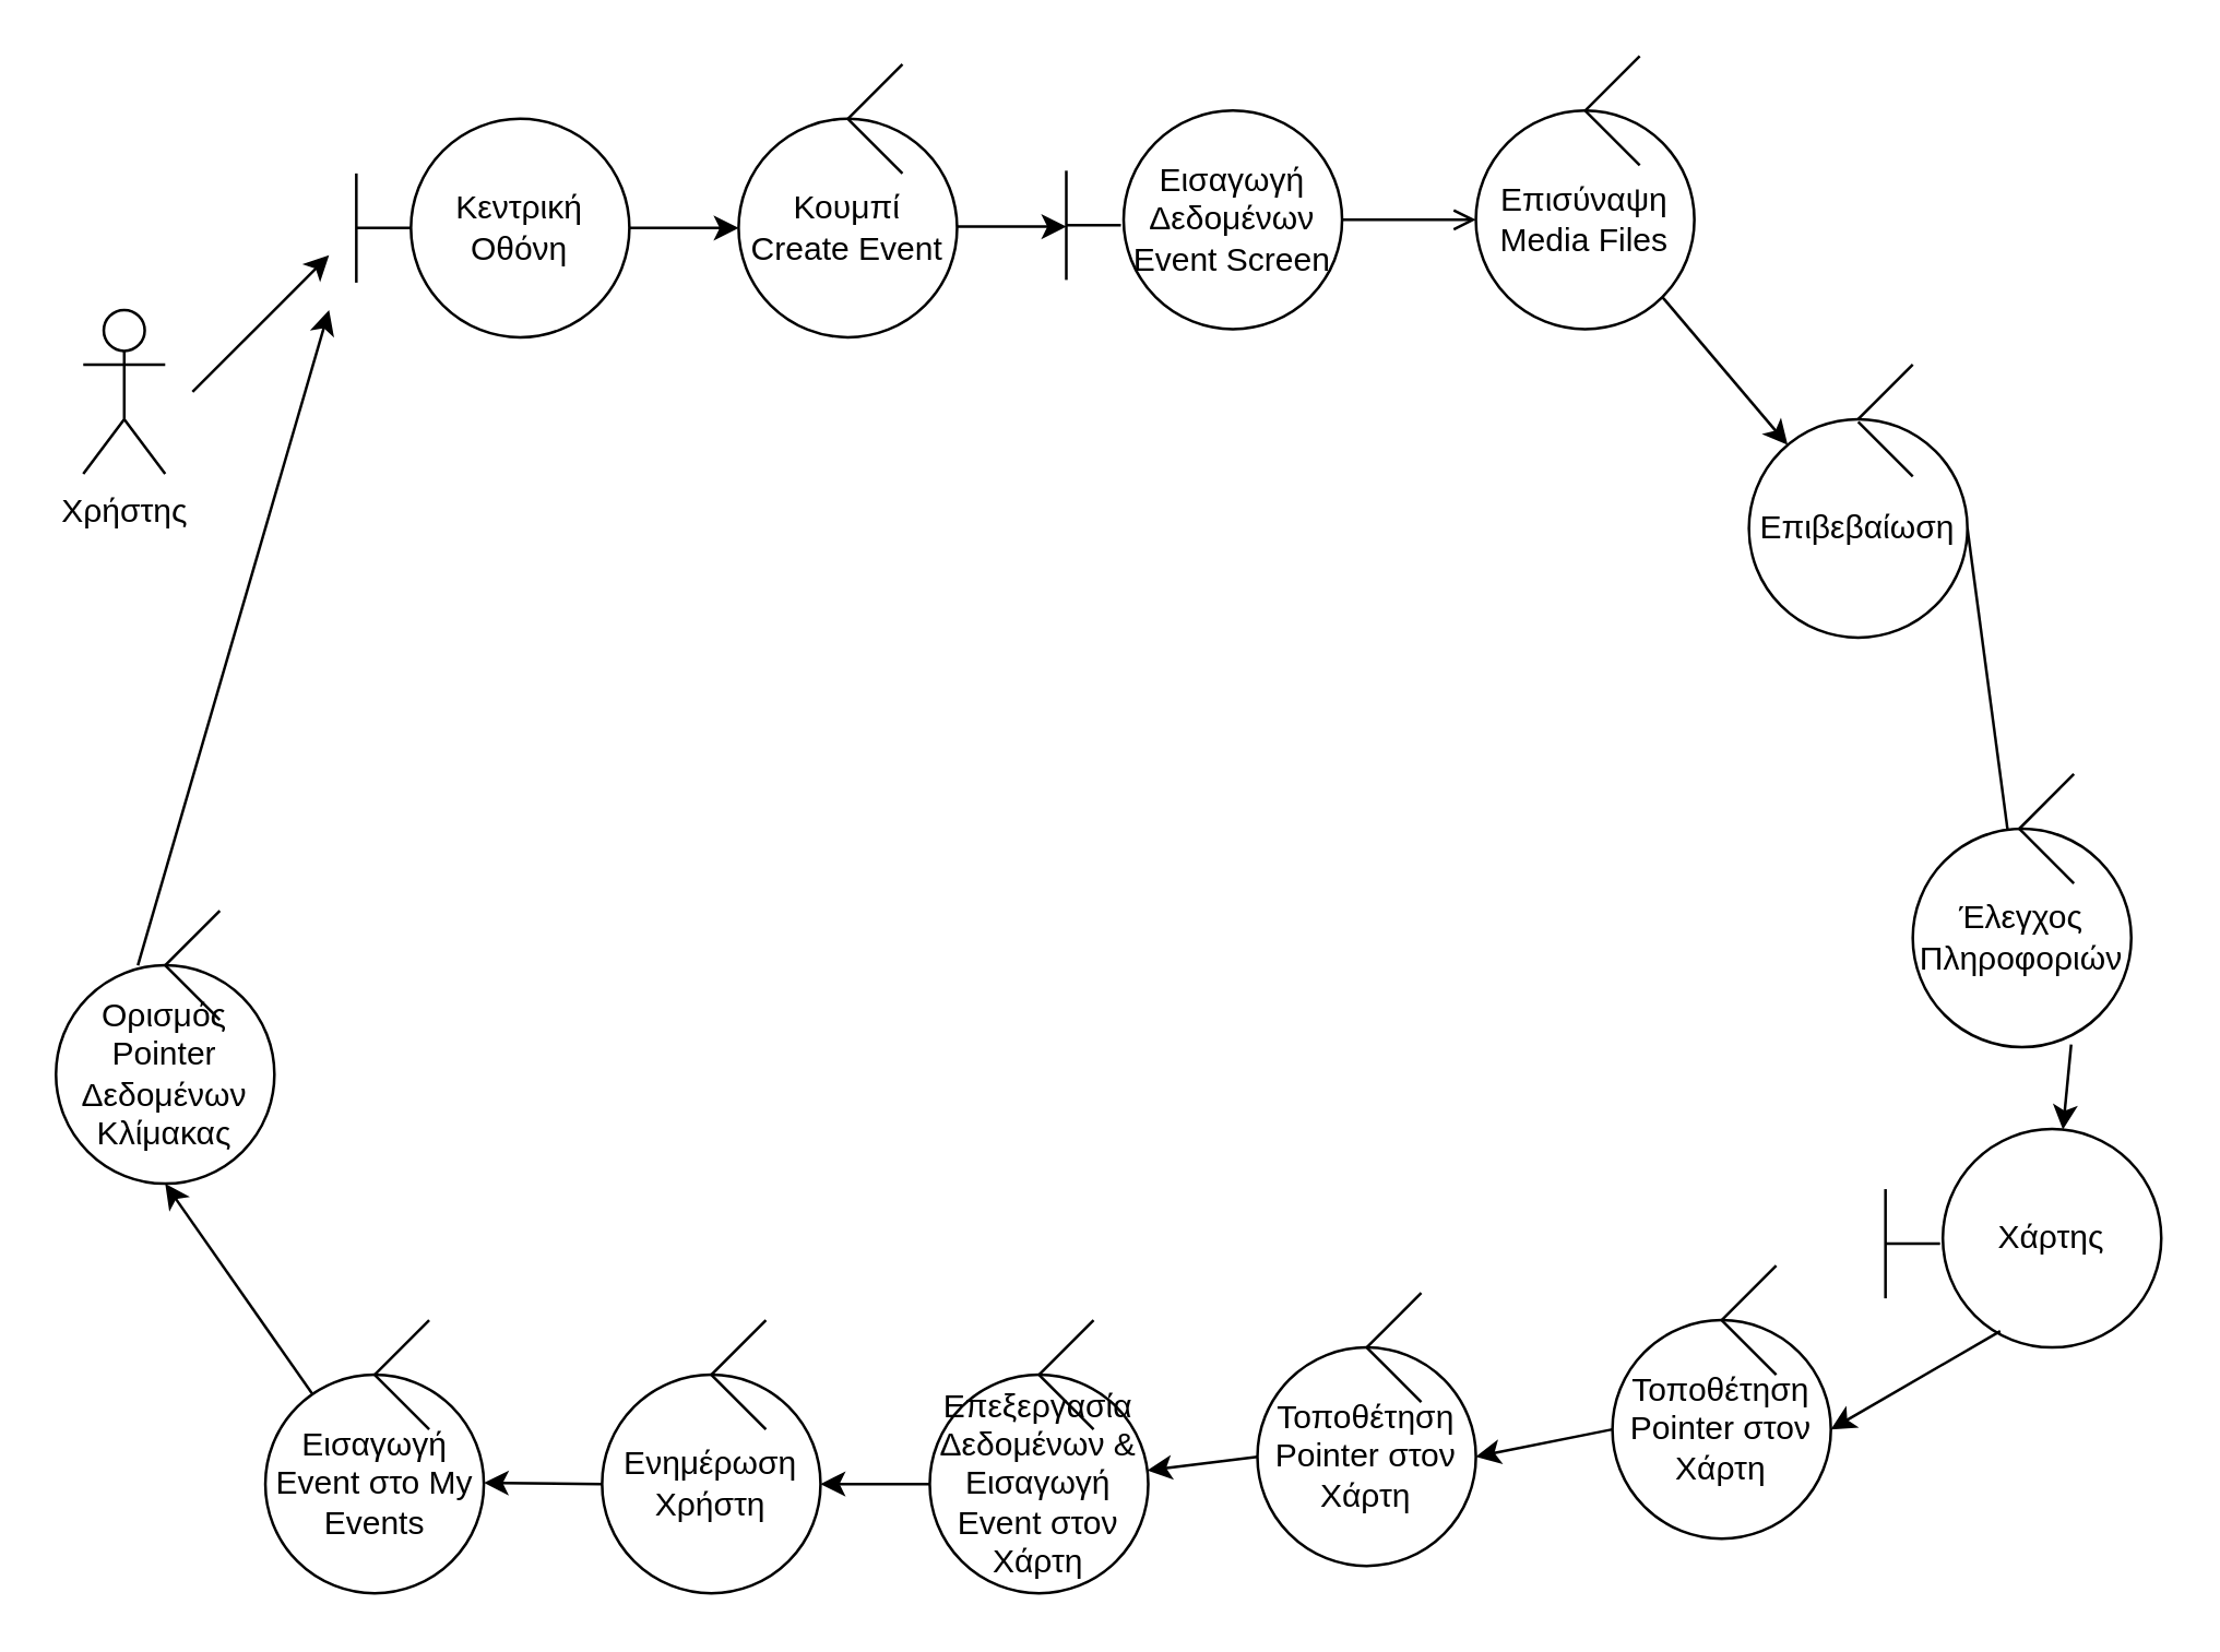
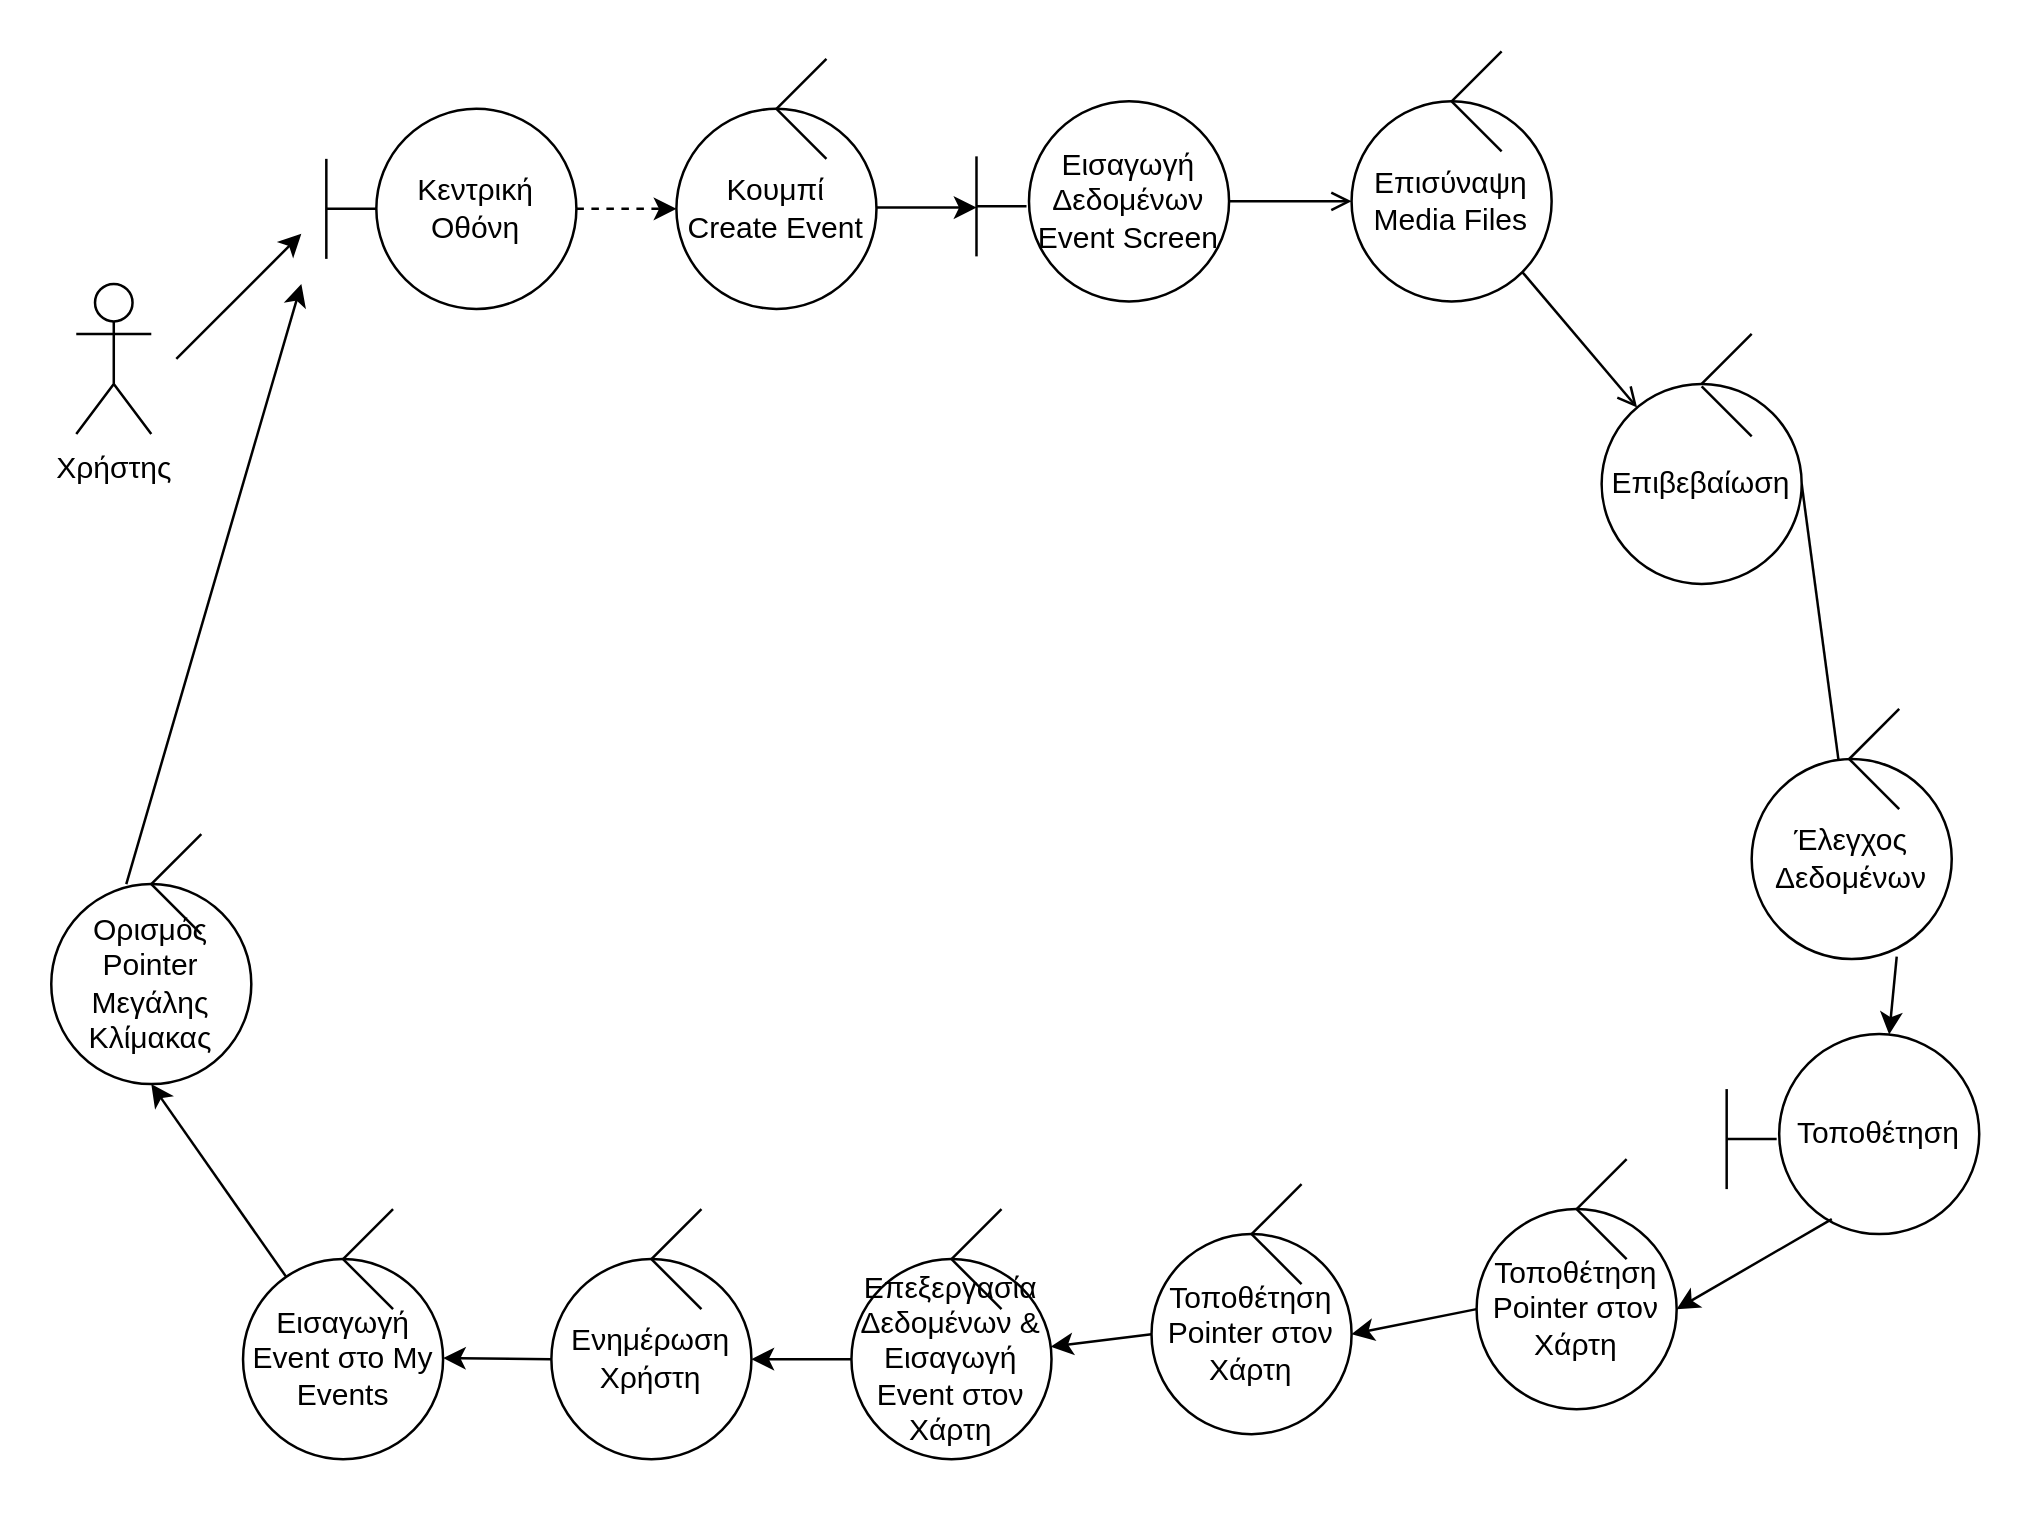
- <mxCell id="19" value="" style="endArrow=classic;html=1;rounded=0;exitX=1;exitY=0.5;exitDx=0;exitDy=0;entryX=0;entryY=0.5;entryDx=0;entryDy=0;" edge="1" parent="1" source="6" target="7"><mxGeometry width="50" height="50" relative="1" as="geometry"><mxPoint x="290" y="193" as="sourcePoint" /><mxPoint x="610" y="273" as="targetPoint" /></mxGeometry></mxCell>
+ <mxCell id="19" value="" style="endArrow=classic;html=1;rounded=0;exitX=1;exitY=0.5;exitDx=0;exitDy=0;entryX=0;entryY=0.5;entryDx=0;entryDy=0;dashed=1;" edge="1" parent="1" source="6" target="7"><mxGeometry width="50" height="50" relative="1" as="geometry"><mxPoint x="290" y="193" as="sourcePoint" /><mxPoint x="610" y="273" as="targetPoint" /></mxGeometry></mxCell>
- <mxCell id="18" value="" style="endArrow=classic;html=1;rounded=0;exitX=1;exitY=1;exitDx=0;exitDy=0;" parent="1" source="14" edge="1" target="30"><mxGeometry width="50" height="50" relative="1" as="geometry"><mxPoint x="390" y="163" as="sourcePoint" /><mxPoint x="641" y="333" as="targetPoint" /></mxGeometry></mxCell>
+ <mxCell id="18" value="" style="endArrow=open;html=1;rounded=0;exitX=1;exitY=1;exitDx=0;exitDy=0;" parent="1" source="14" edge="1" target="30"><mxGeometry width="50" height="50" relative="1" as="geometry"><mxPoint x="390" y="163" as="sourcePoint" /><mxPoint x="641" y="333" as="targetPoint" /></mxGeometry></mxCell>
- <mxCell id="21" value="Έλεγχος Πληροφοριών" style="ellipse;whiteSpace=wrap;html=1;aspect=fixed;" vertex="1" parent="1"><mxGeometry x="700" y="303" width="80" height="80" as="geometry" /></mxCell>
+ <mxCell id="21" value="Έλεγχος Δεδομένων" style="ellipse;whiteSpace=wrap;html=1;aspect=fixed;" vertex="1" parent="1"><mxGeometry x="700" y="303" width="80" height="80" as="geometry" /></mxCell>
- <mxCell id="52" value="Ορισμός Pointer Δεδομένων Κλίμακας" style="ellipse;whiteSpace=wrap;html=1;aspect=fixed;" vertex="1" parent="1"><mxGeometry x="20" y="353" width="80" height="80" as="geometry" /></mxCell>
+ <mxCell id="52" value="Ορισμός Pointer Μεγάλης Κλίμακας" style="ellipse;whiteSpace=wrap;html=1;aspect=fixed;" vertex="1" parent="1"><mxGeometry x="20" y="353" width="80" height="80" as="geometry" /></mxCell>
- <mxCell id="34" value="Χάρτης" style="ellipse;whiteSpace=wrap;html=1;aspect=fixed;" vertex="1" parent="1"><mxGeometry x="711" y="413" width="80" height="80" as="geometry" /></mxCell>
+ <mxCell id="34" value="Τοποθέτηση" style="ellipse;whiteSpace=wrap;html=1;aspect=fixed;" vertex="1" parent="1"><mxGeometry x="711" y="413" width="80" height="80" as="geometry" /></mxCell>
